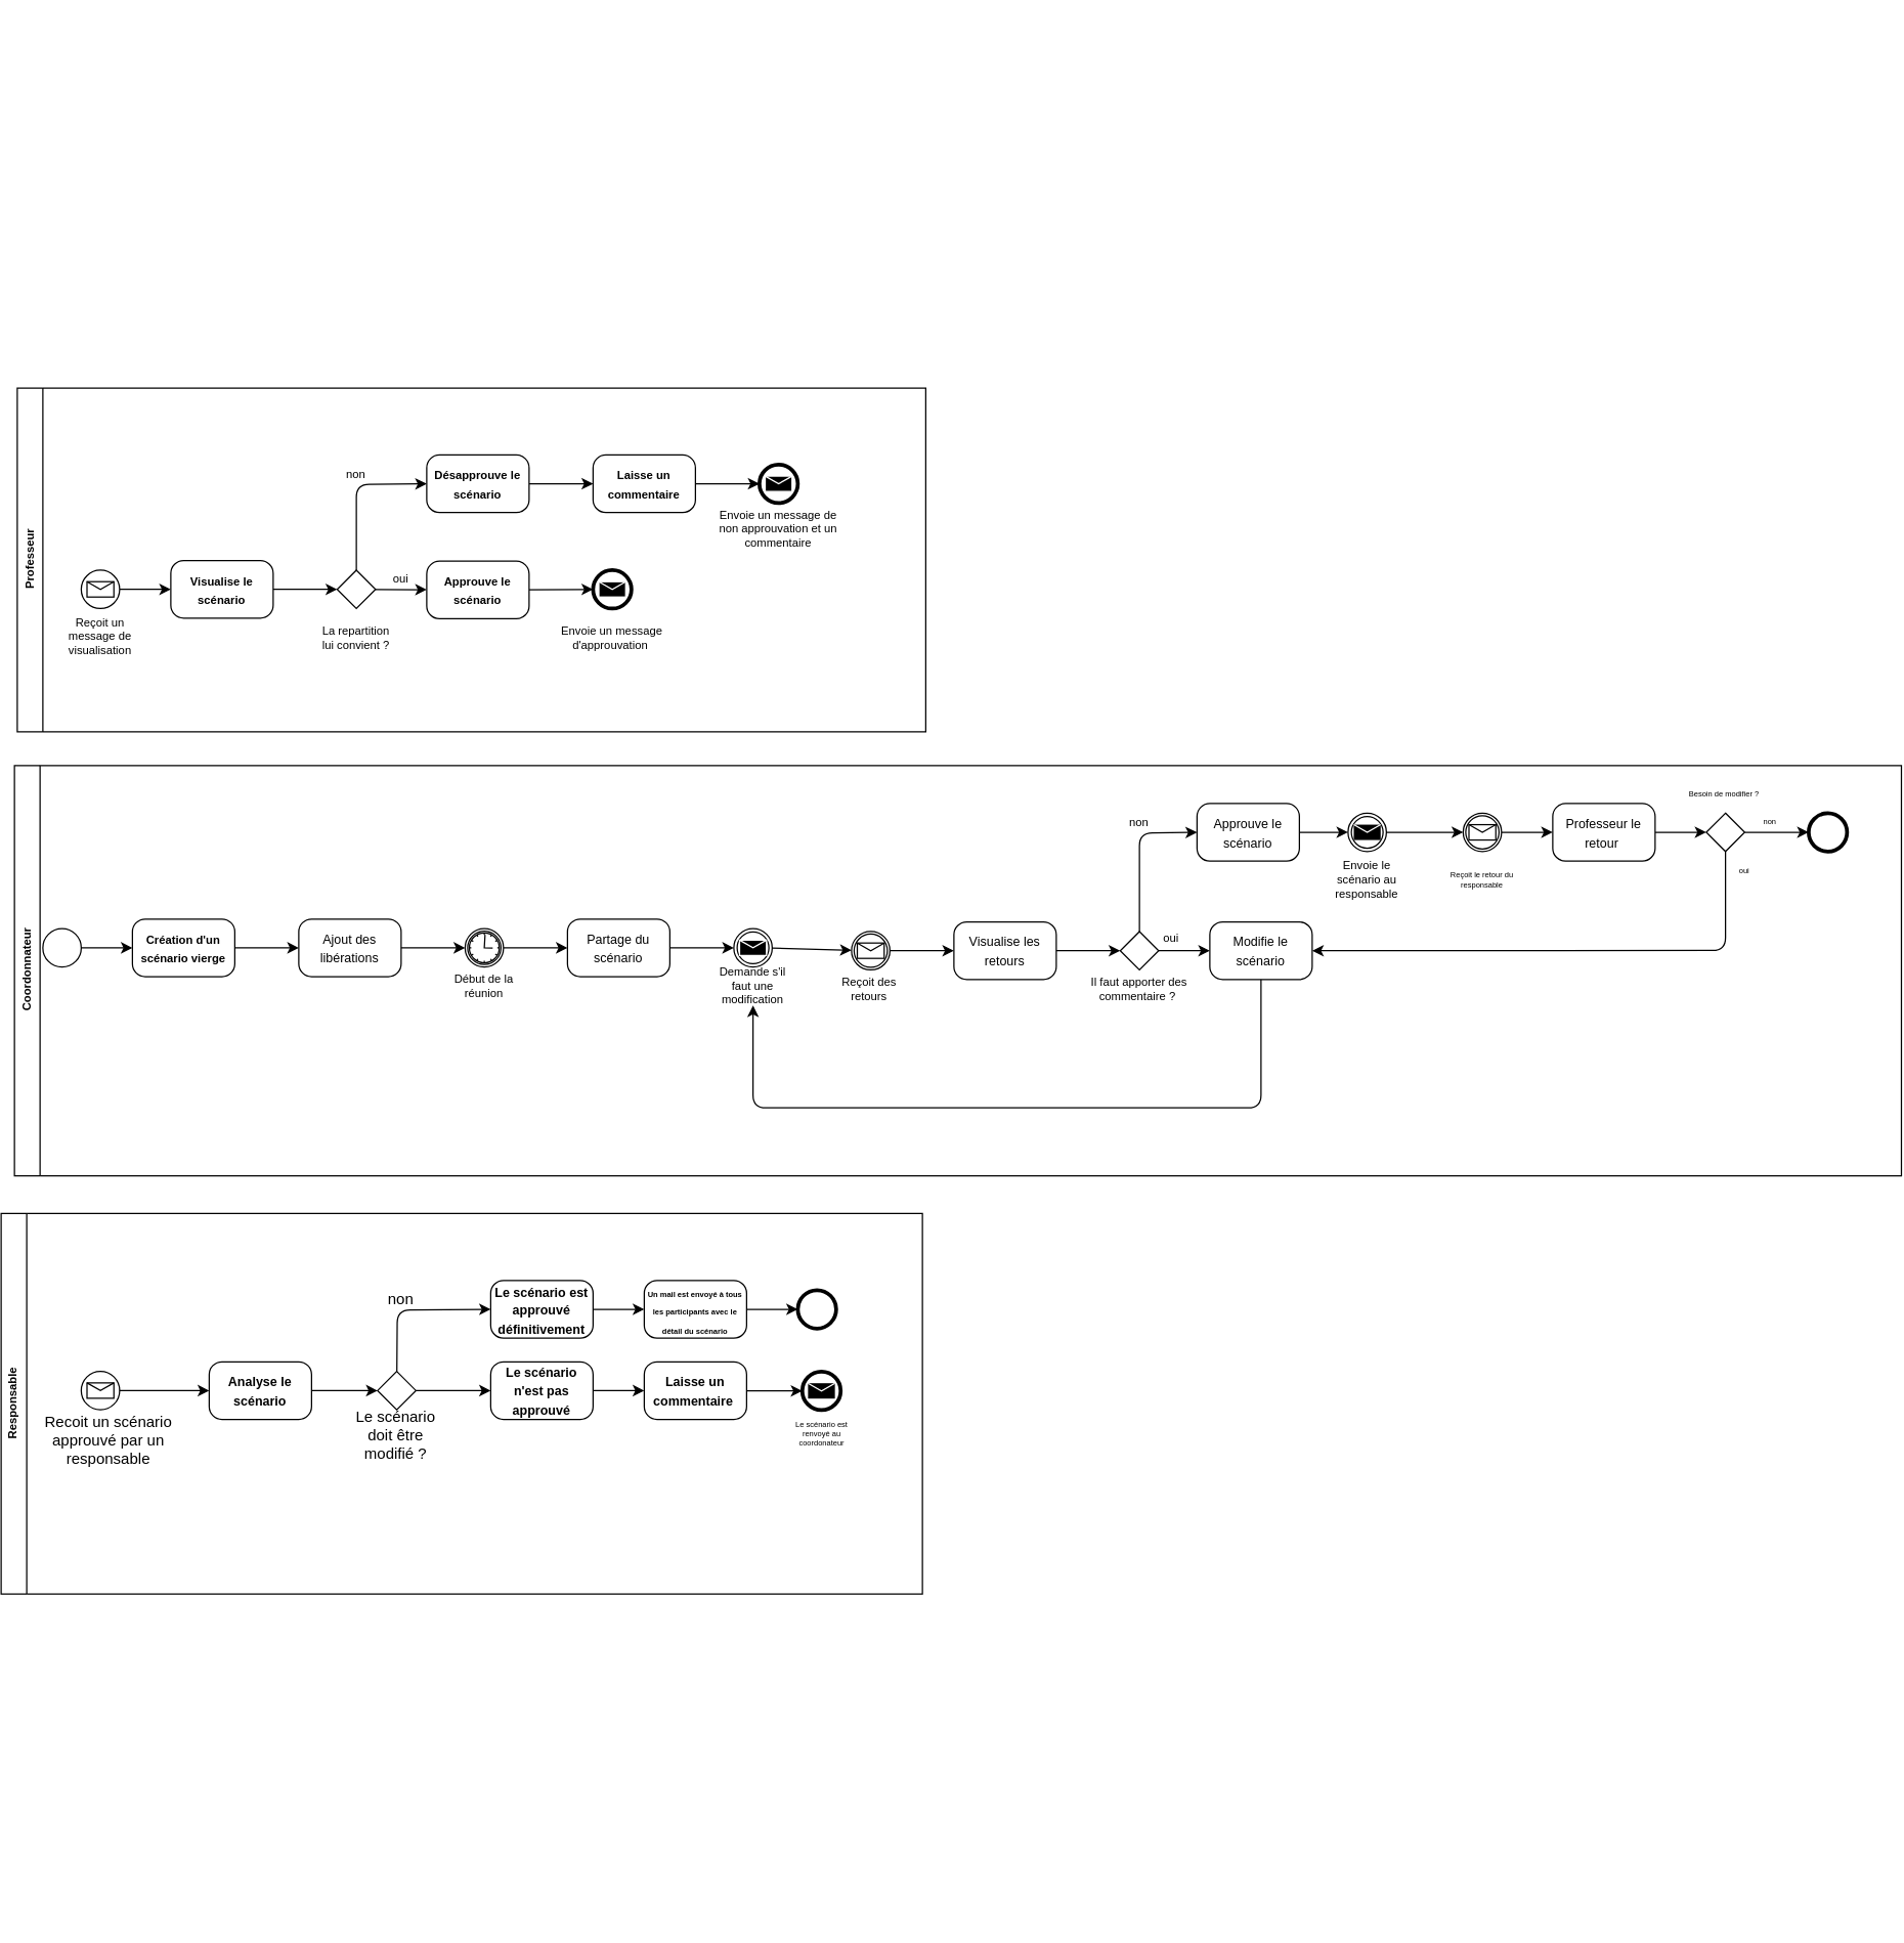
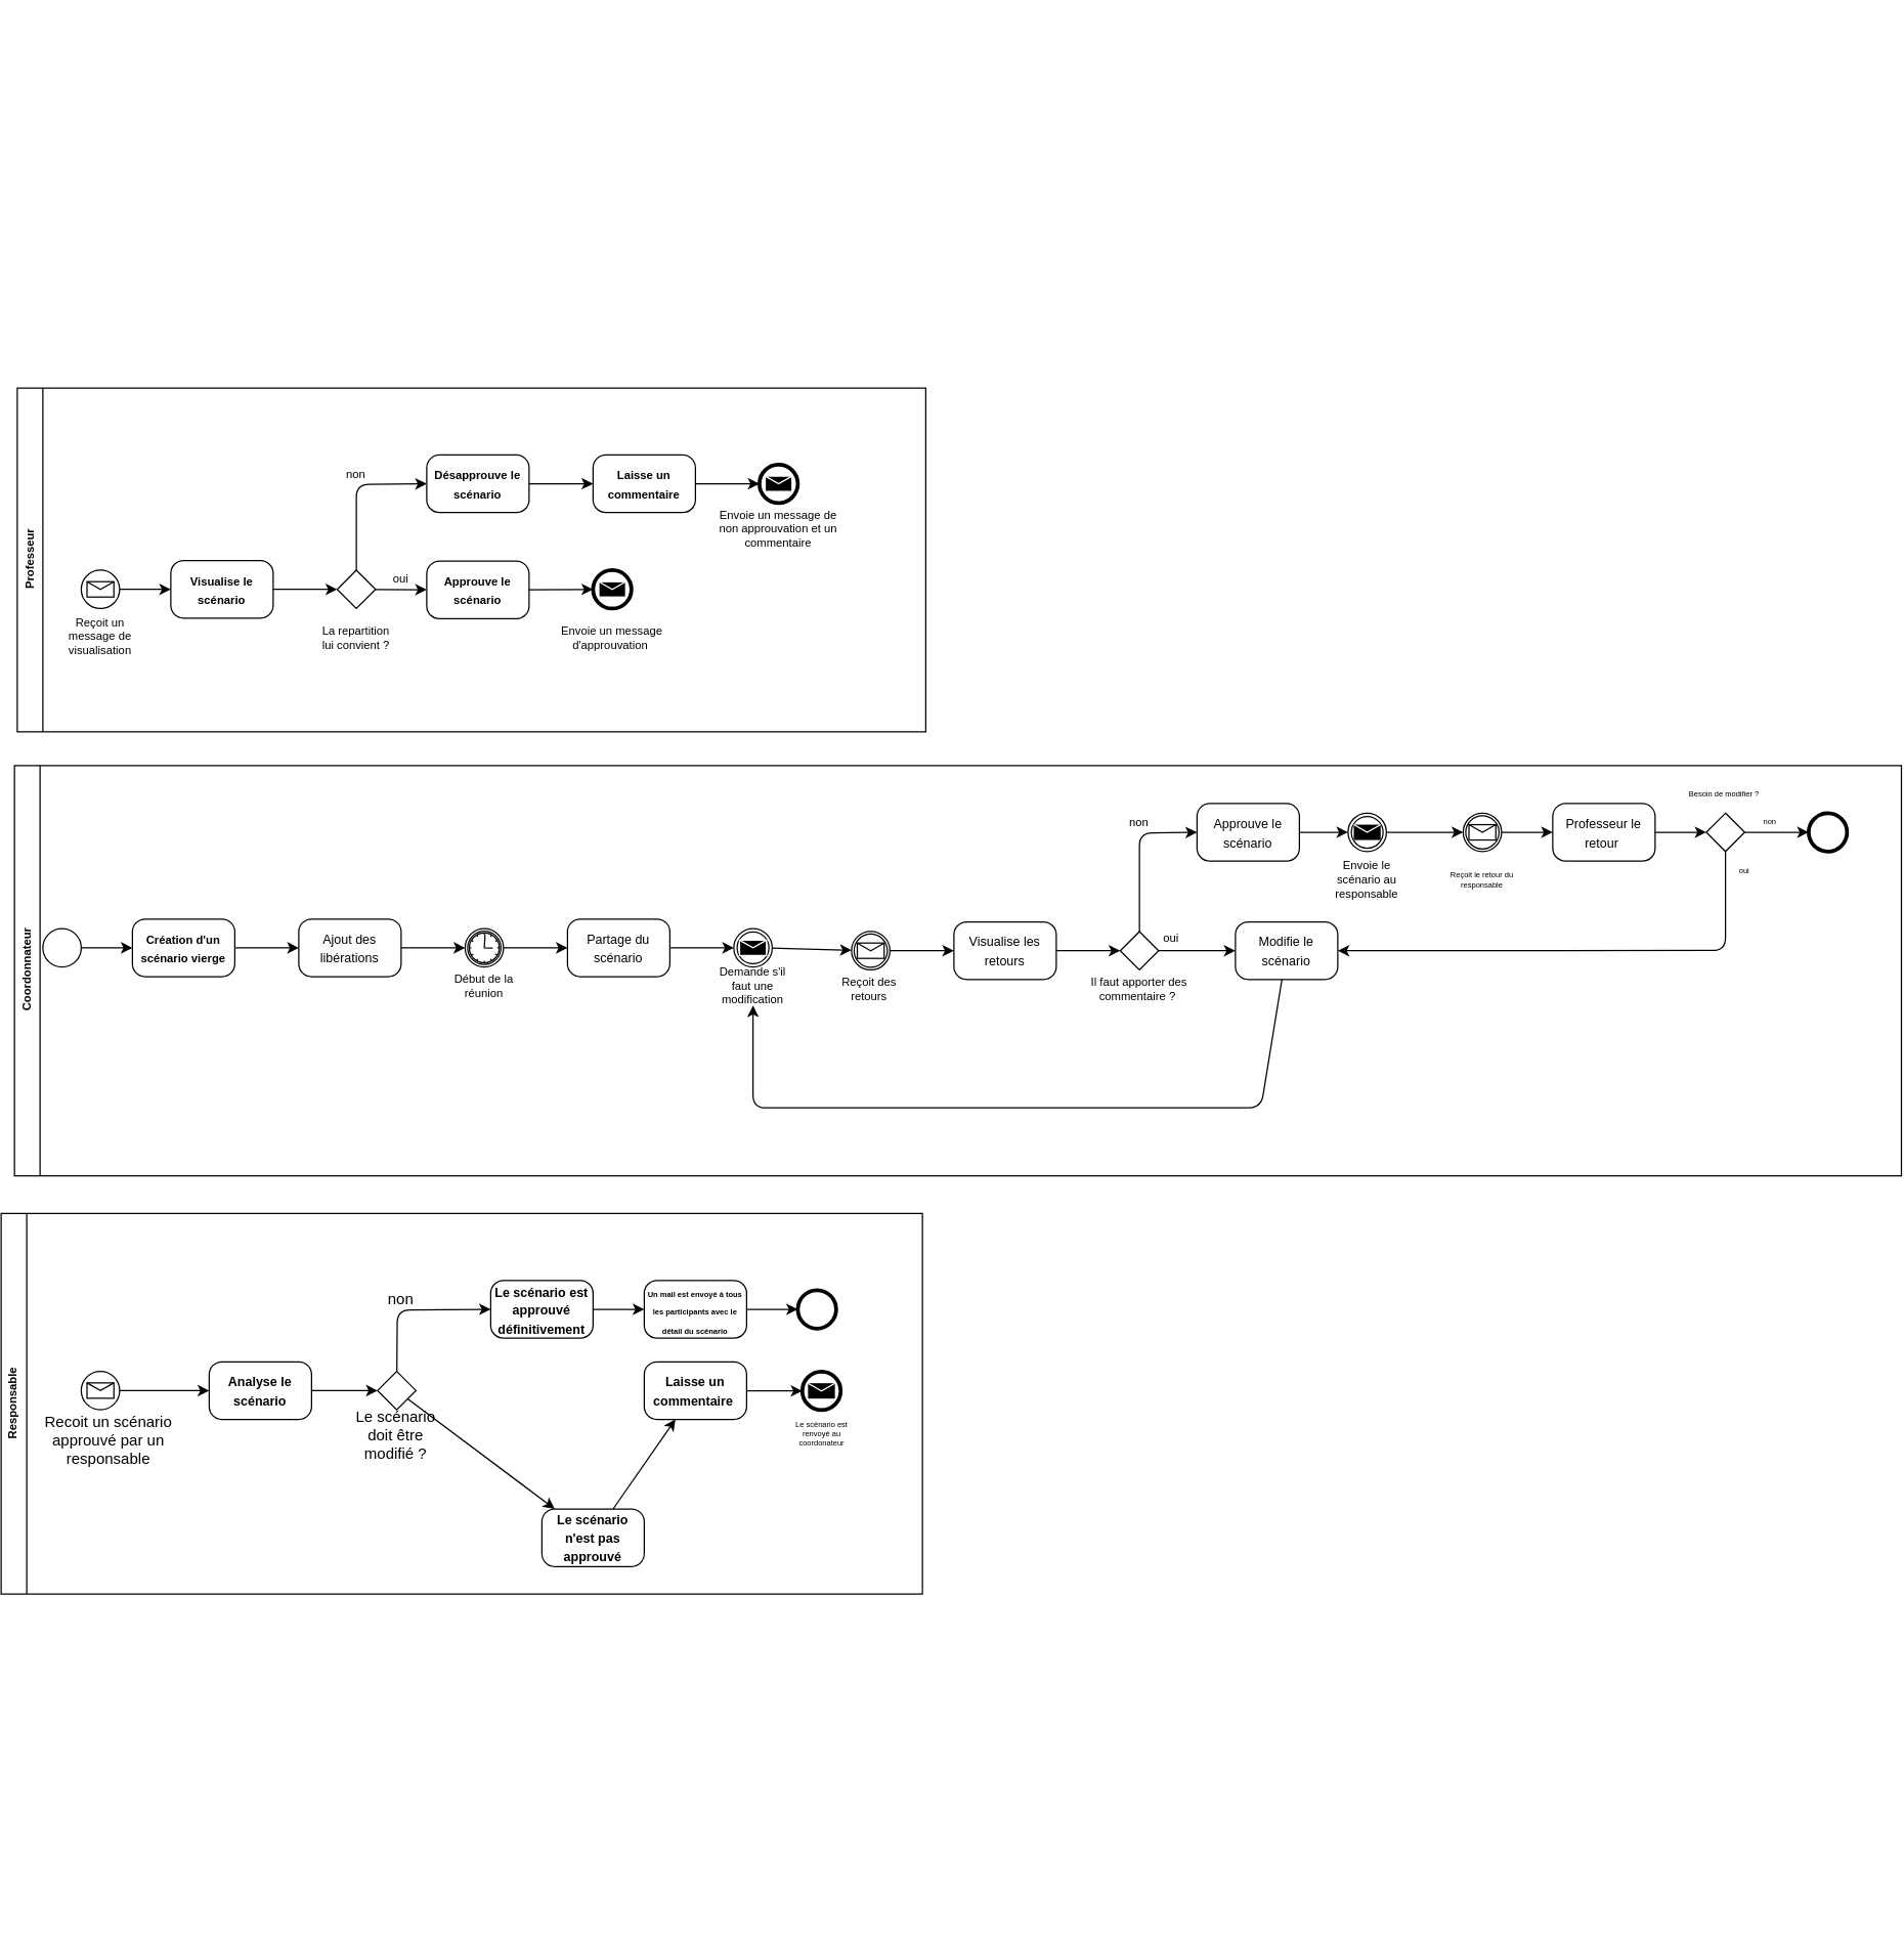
- <mxCell id="52" value="&lt;font size=&quot;1&quot;&gt;Modifie le scénario&lt;/font&gt;" style="points=[[0.25,0,0],[0.5,0,0],[0.75,0,0],[1,0.25,0],[1,0.5,0],[1,0.75,0],[0.75,1,0],[0.5,1,0],[0.25,1,0],[0,0.75,0],[0,0.5,0],[0,0.25,0]];shape=mxgraph.bpmn.task;whiteSpace=wrap;rectStyle=rounded;size=10;html=1;taskMarker=abstract;" vertex="1" parent="1"><mxGeometry x="932" y="719.75" width="80" height="45" as="geometry" /></mxCell>
+ <mxCell id="52" value="&lt;font size=&quot;1&quot;&gt;Modifie le scénario&lt;/font&gt;" style="points=[[0.25,0,0],[0.5,0,0],[0.75,0,0],[1,0.25,0],[1,0.5,0],[1,0.75,0],[0.75,1,0],[0.5,1,0],[0.25,1,0],[0,0.75,0],[0,0.5,0],[0,0.25,0]];shape=mxgraph.bpmn.task;whiteSpace=wrap;rectStyle=rounded;size=10;html=1;taskMarker=abstract;" vertex="1" parent="1"><mxGeometry x="952" y="719.75" width="80" height="45" as="geometry" /></mxCell>
- <mxCell id="74" value="&lt;font size=&quot;1&quot;&gt;Le scénario n'est pas approuvé&lt;/font&gt;" style="points=[[0.25,0,0],[0.5,0,0],[0.75,0,0],[1,0.25,0],[1,0.5,0],[1,0.75,0],[0.75,1,0],[0.5,1,0],[0.25,1,0],[0,0.75,0],[0,0.5,0],[0,0.25,0]];shape=mxgraph.bpmn.task;whiteSpace=wrap;rectStyle=rounded;size=10;html=1;taskMarker=abstract;fontStyle=1" vertex="1" parent="1"><mxGeometry x="370" y="1063.5" width="80" height="45" as="geometry" /></mxCell>
+ <mxCell id="74" value="&lt;font size=&quot;1&quot;&gt;Le scénario n'est pas approuvé&lt;/font&gt;" style="points=[[0.25,0,0],[0.5,0,0],[0.75,0,0],[1,0.25,0],[1,0.5,0],[1,0.75,0],[0.75,1,0],[0.5,1,0],[0.25,1,0],[0,0.75,0],[0,0.5,0],[0,0.25,0]];shape=mxgraph.bpmn.task;whiteSpace=wrap;rectStyle=rounded;size=10;html=1;taskMarker=abstract;fontStyle=1" vertex="1" parent="1"><mxGeometry x="410" y="1178.5" width="80" height="45" as="geometry" /></mxCell>
